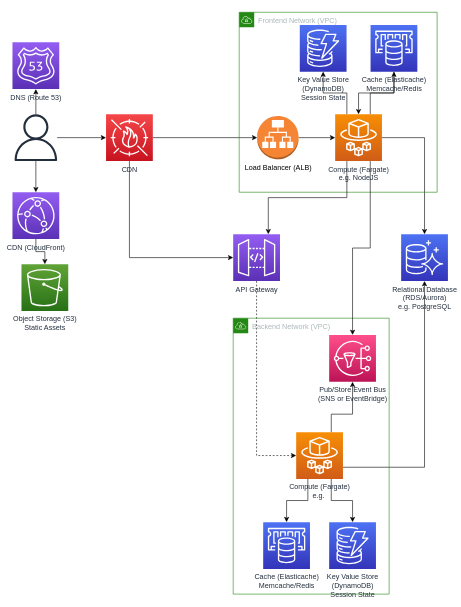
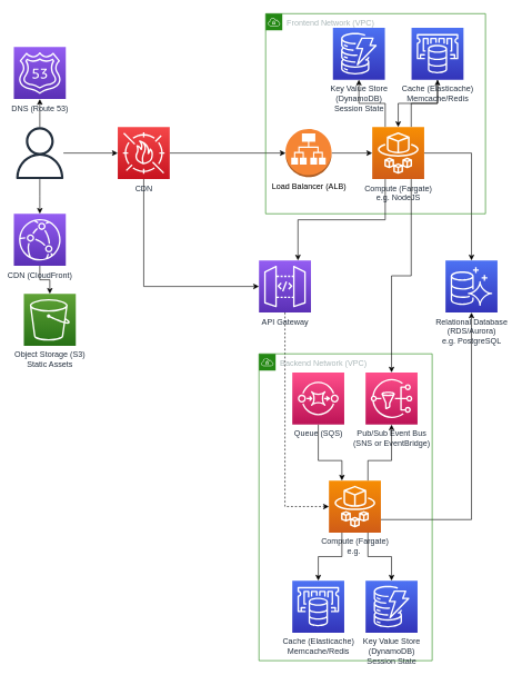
+ <mxCell id="30" value="Queue (SQS)" style="sketch=0;points=[[0,0,0],[0.25,0,0],[0.5,0,0],[0.75,0,0],[1,0,0],[0,1,0],[0.25,1,0],[0.5,1,0],[0.75,1,0],[1,1,0],[0,0.25,0],[0,0.5,0],[0,0.75,0],[1,0.25,0],[1,0.5,0],[1,0.75,0]];outlineConnect=0;fontColor=#232F3E;gradientColor=#FF4F8B;gradientDirection=north;fillColor=#BC1356;strokeColor=#ffffff;dashed=0;verticalLabelPosition=bottom;verticalAlign=top;align=center;html=1;fontSize=12;fontStyle=0;aspect=fixed;shape=mxgraph.aws4.resourceIcon;resIcon=mxgraph.aws4.sqs;" parent="28" vertex="1"><mxGeometry x="50" y="28" width="78" height="78" as="geometry" /></mxCell>
- <mxCell id="36" value="Pub/Store Event Bus&lt;br&gt;(SNS or EventBridge)" style="sketch=0;points=[[0,0,0],[0.25,0,0],[0.5,0,0],[0.75,0,0],[1,0,0],[0,1,0],[0.25,1,0],[0.5,1,0],[0.75,1,0],[1,1,0],[0,0.25,0],[0,0.5,0],[0,0.75,0],[1,0.25,0],[1,0.5,0],[1,0.75,0]];outlineConnect=0;fontColor=#232F3E;gradientColor=#FF4F8B;gradientDirection=north;fillColor=#BC1356;strokeColor=#ffffff;dashed=0;verticalLabelPosition=bottom;verticalAlign=top;align=center;html=1;fontSize=12;fontStyle=0;aspect=fixed;shape=mxgraph.aws4.resourceIcon;resIcon=mxgraph.aws4.sns;" parent="28" vertex="1"><mxGeometry x="160" y="28" width="78" height="78" as="geometry" /></mxCell>
+ <mxCell id="36" value="Pub/Sub Event Bus&lt;br&gt;(SNS or EventBridge)" style="sketch=0;points=[[0,0,0],[0.25,0,0],[0.5,0,0],[0.75,0,0],[1,0,0],[0,1,0],[0.25,1,0],[0.5,1,0],[0.75,1,0],[1,1,0],[0,0.25,0],[0,0.5,0],[0,0.75,0],[1,0.25,0],[1,0.5,0],[1,0.75,0]];outlineConnect=0;fontColor=#232F3E;gradientColor=#FF4F8B;gradientDirection=north;fillColor=#BC1356;strokeColor=#ffffff;dashed=0;verticalLabelPosition=bottom;verticalAlign=top;align=center;html=1;fontSize=12;fontStyle=0;aspect=fixed;shape=mxgraph.aws4.resourceIcon;resIcon=mxgraph.aws4.sns;" parent="28" vertex="1"><mxGeometry x="160" y="28" width="78" height="78" as="geometry" /></mxCell>
+ <mxCell id="29" style="edgeStyle=orthogonalEdgeStyle;rounded=0;orthogonalLoop=1;jettySize=auto;html=1;exitX=0.5;exitY=1;exitDx=0;exitDy=0;exitPerimeter=0;entryX=0.25;entryY=0;entryDx=0;entryDy=0;entryPerimeter=0;" parent="28" source="30" target="31" edge="1"><mxGeometry relative="1" as="geometry"><Array as="points"><mxPoint x="89" y="160" /><mxPoint x="125" y="160" /></Array></mxGeometry></mxCell>
